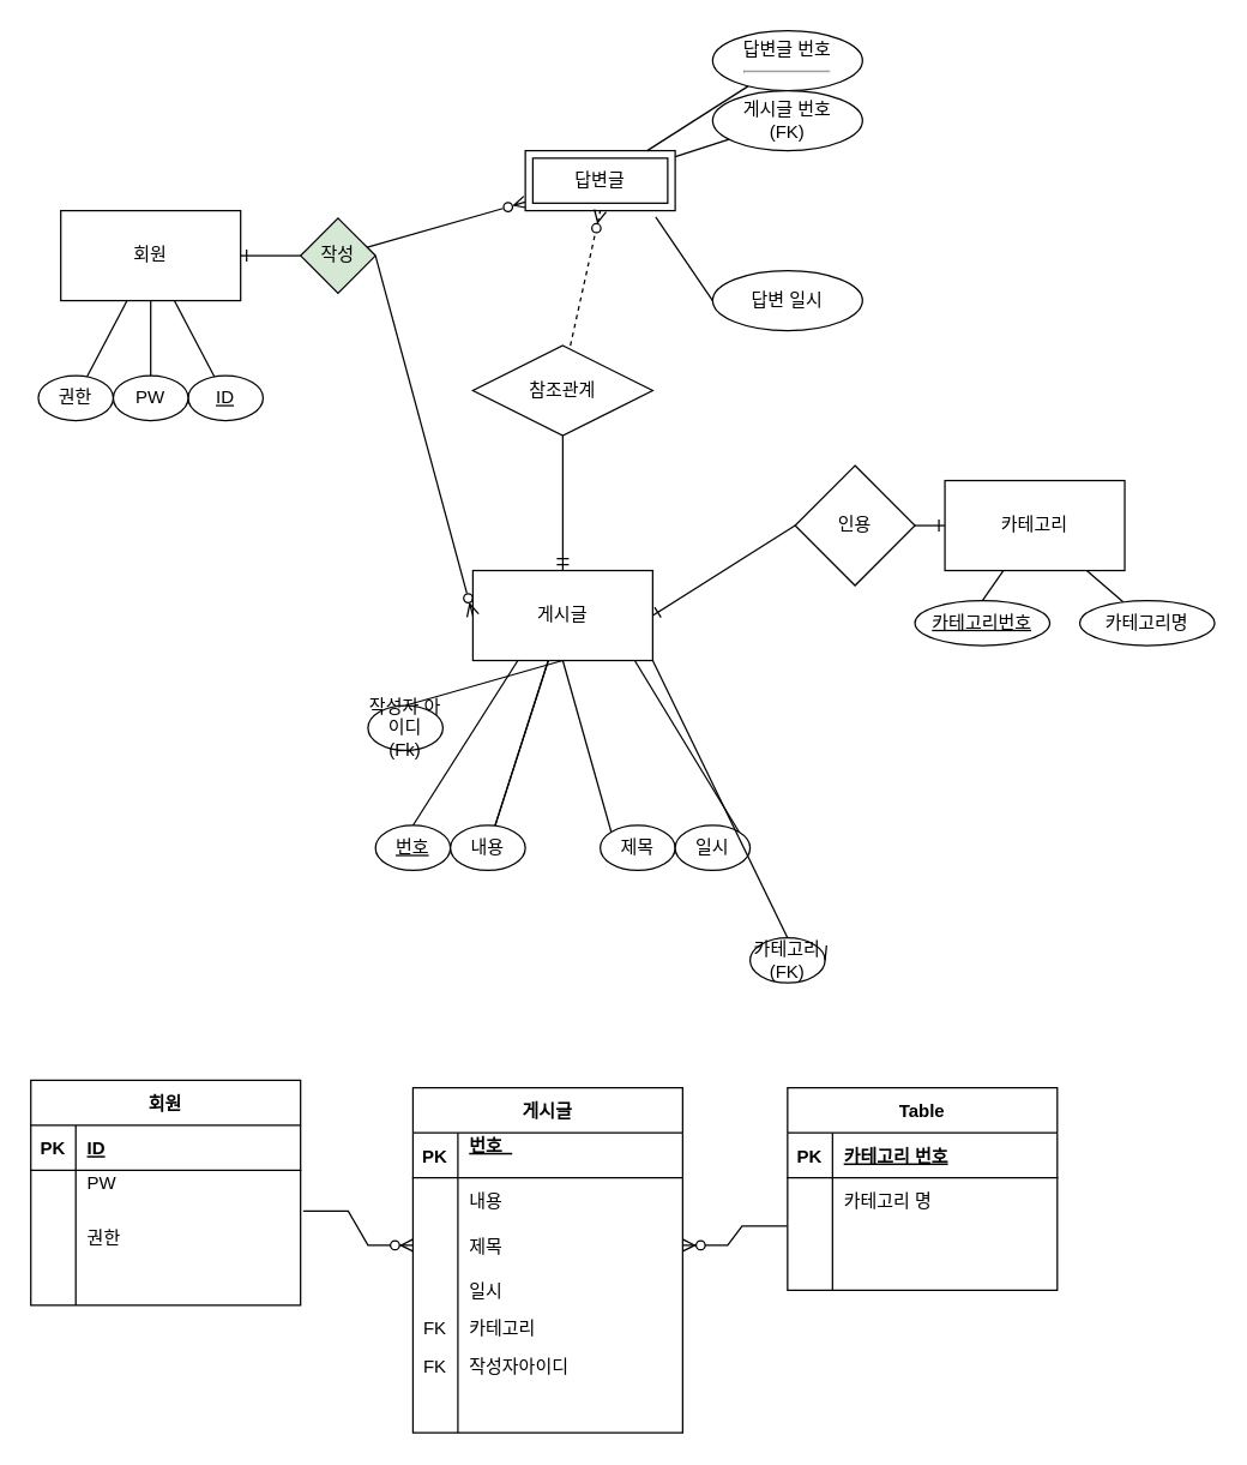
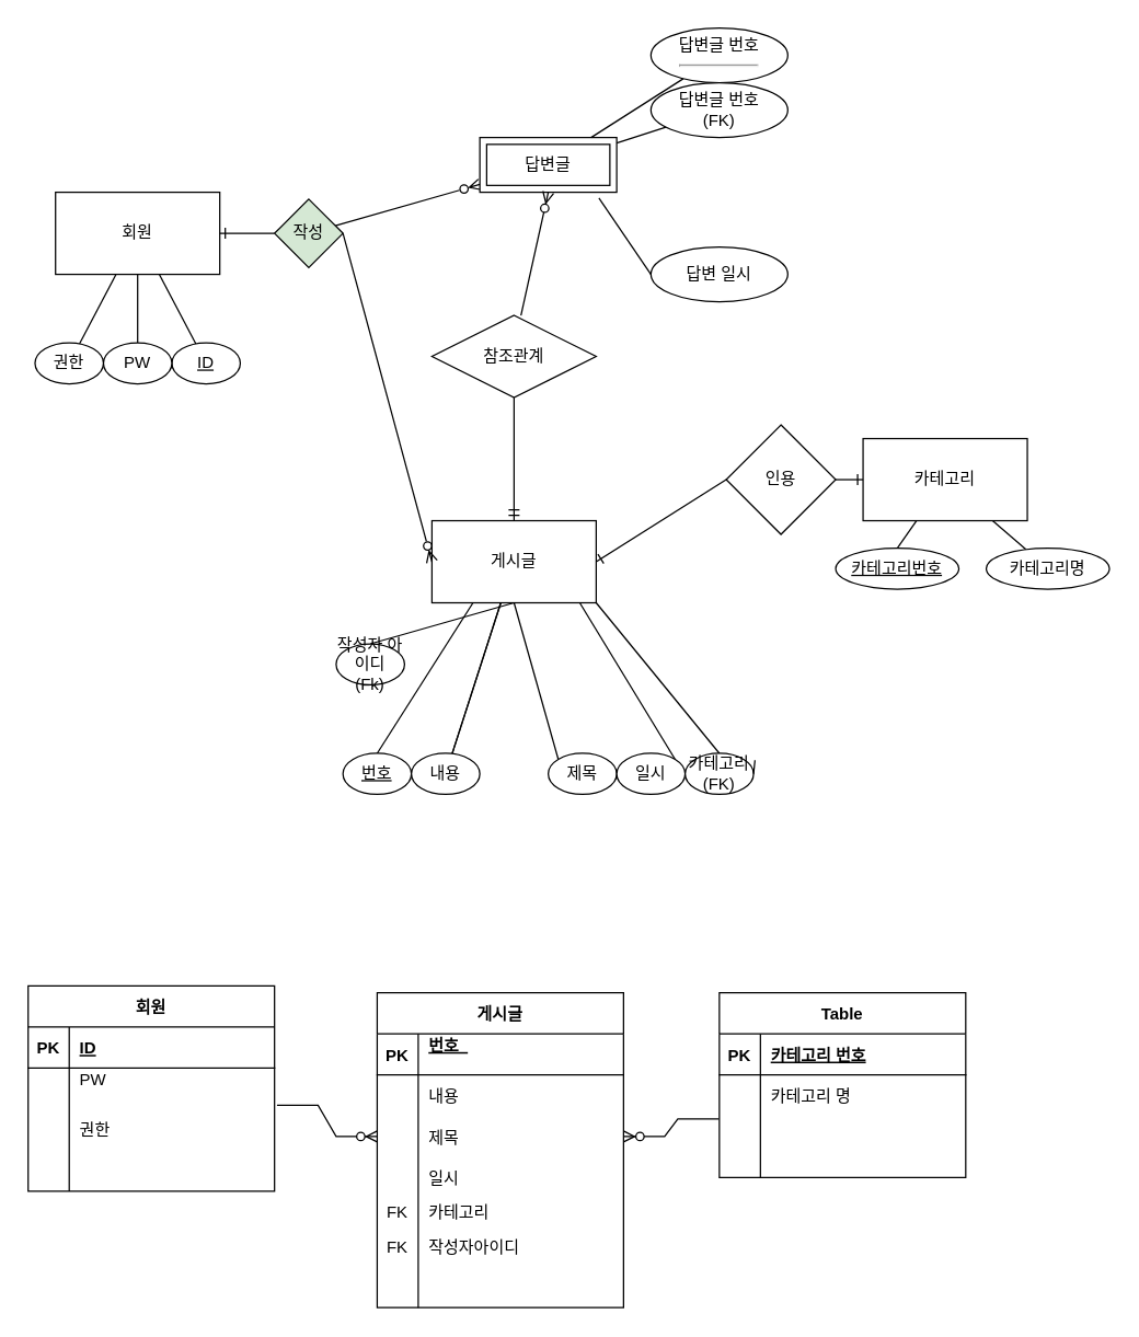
- <mxCell id="90" value="게시글 번호&lt;br&gt;(FK)" style="ellipse;whiteSpace=wrap;html=1;align=center;" vertex="1" parent="1"><mxGeometry x="475" y="60" width="100" height="40" as="geometry" /></mxCell>
+ <mxCell id="90" value="답변글 번호&lt;br&gt;(FK)" style="ellipse;whiteSpace=wrap;html=1;align=center;" vertex="1" parent="1"><mxGeometry x="475" y="60" width="100" height="40" as="geometry" /></mxCell>
- <mxCell id="93" value="" style="fontSize=12;html=1;endArrow=ERzeroToMany;endFill=1;rounded=0;entryX=0.5;entryY=1;entryDx=0;entryDy=0;exitX=0.542;exitY=0;exitDx=0;exitDy=0;exitPerimeter=0;dashed=1;" edge="1" parent="1" source="94" target="86"><mxGeometry width="100" height="100" relative="1" as="geometry"><mxPoint x="400" y="230" as="sourcePoint" /><mxPoint x="410" y="170" as="targetPoint" /></mxGeometry></mxCell>
+ <mxCell id="93" value="" style="fontSize=12;html=1;endArrow=ERzeroToMany;endFill=1;rounded=0;entryX=0.5;entryY=1;entryDx=0;entryDy=0;exitX=0.542;exitY=0;exitDx=0;exitDy=0;exitPerimeter=0;" edge="1" parent="1" source="94" target="86"><mxGeometry width="100" height="100" relative="1" as="geometry"><mxPoint x="400" y="230" as="sourcePoint" /><mxPoint x="410" y="170" as="targetPoint" /></mxGeometry></mxCell>
- <mxCell id="22" value="카테고리&lt;br&gt;(FK)" style="ellipse;whiteSpace=wrap;html=1;" parent="1" vertex="1"><mxGeometry x="500" y="625" width="50" height="30" as="geometry" /></mxCell>
+ <mxCell id="22" value="카테고리&lt;br&gt;(FK)" style="ellipse;whiteSpace=wrap;html=1;" parent="1" vertex="1"><mxGeometry x="500" y="550" width="50" height="30" as="geometry" /></mxCell>
